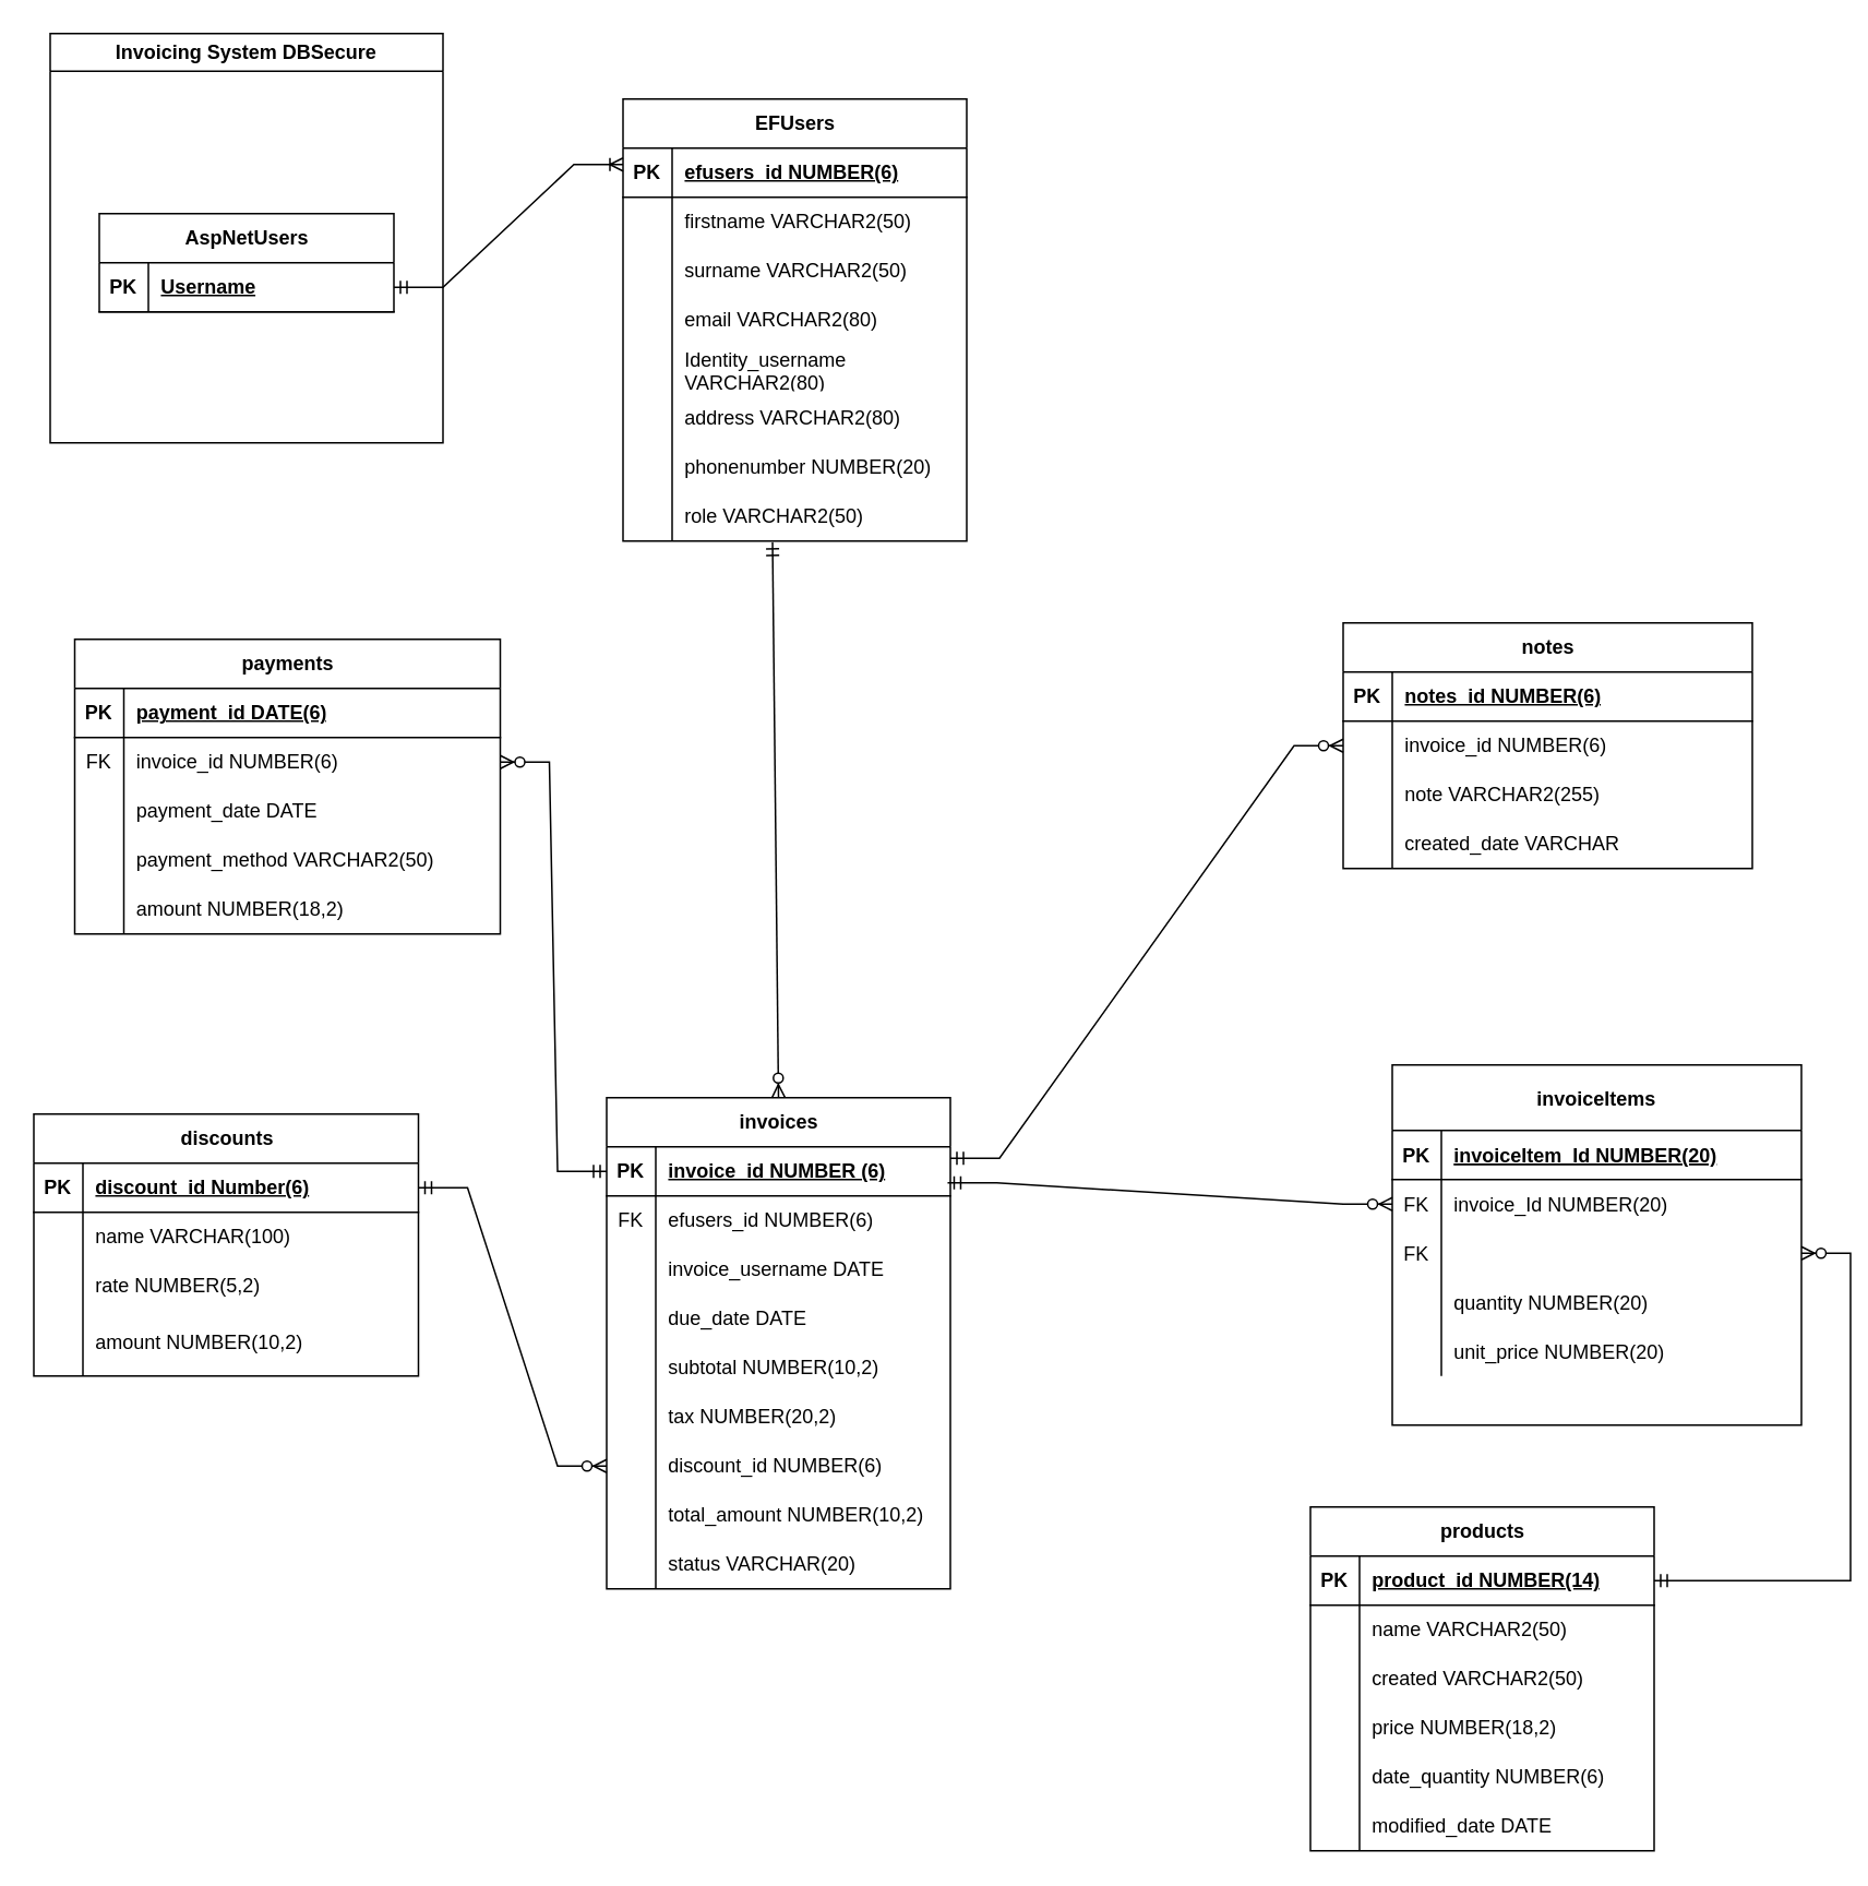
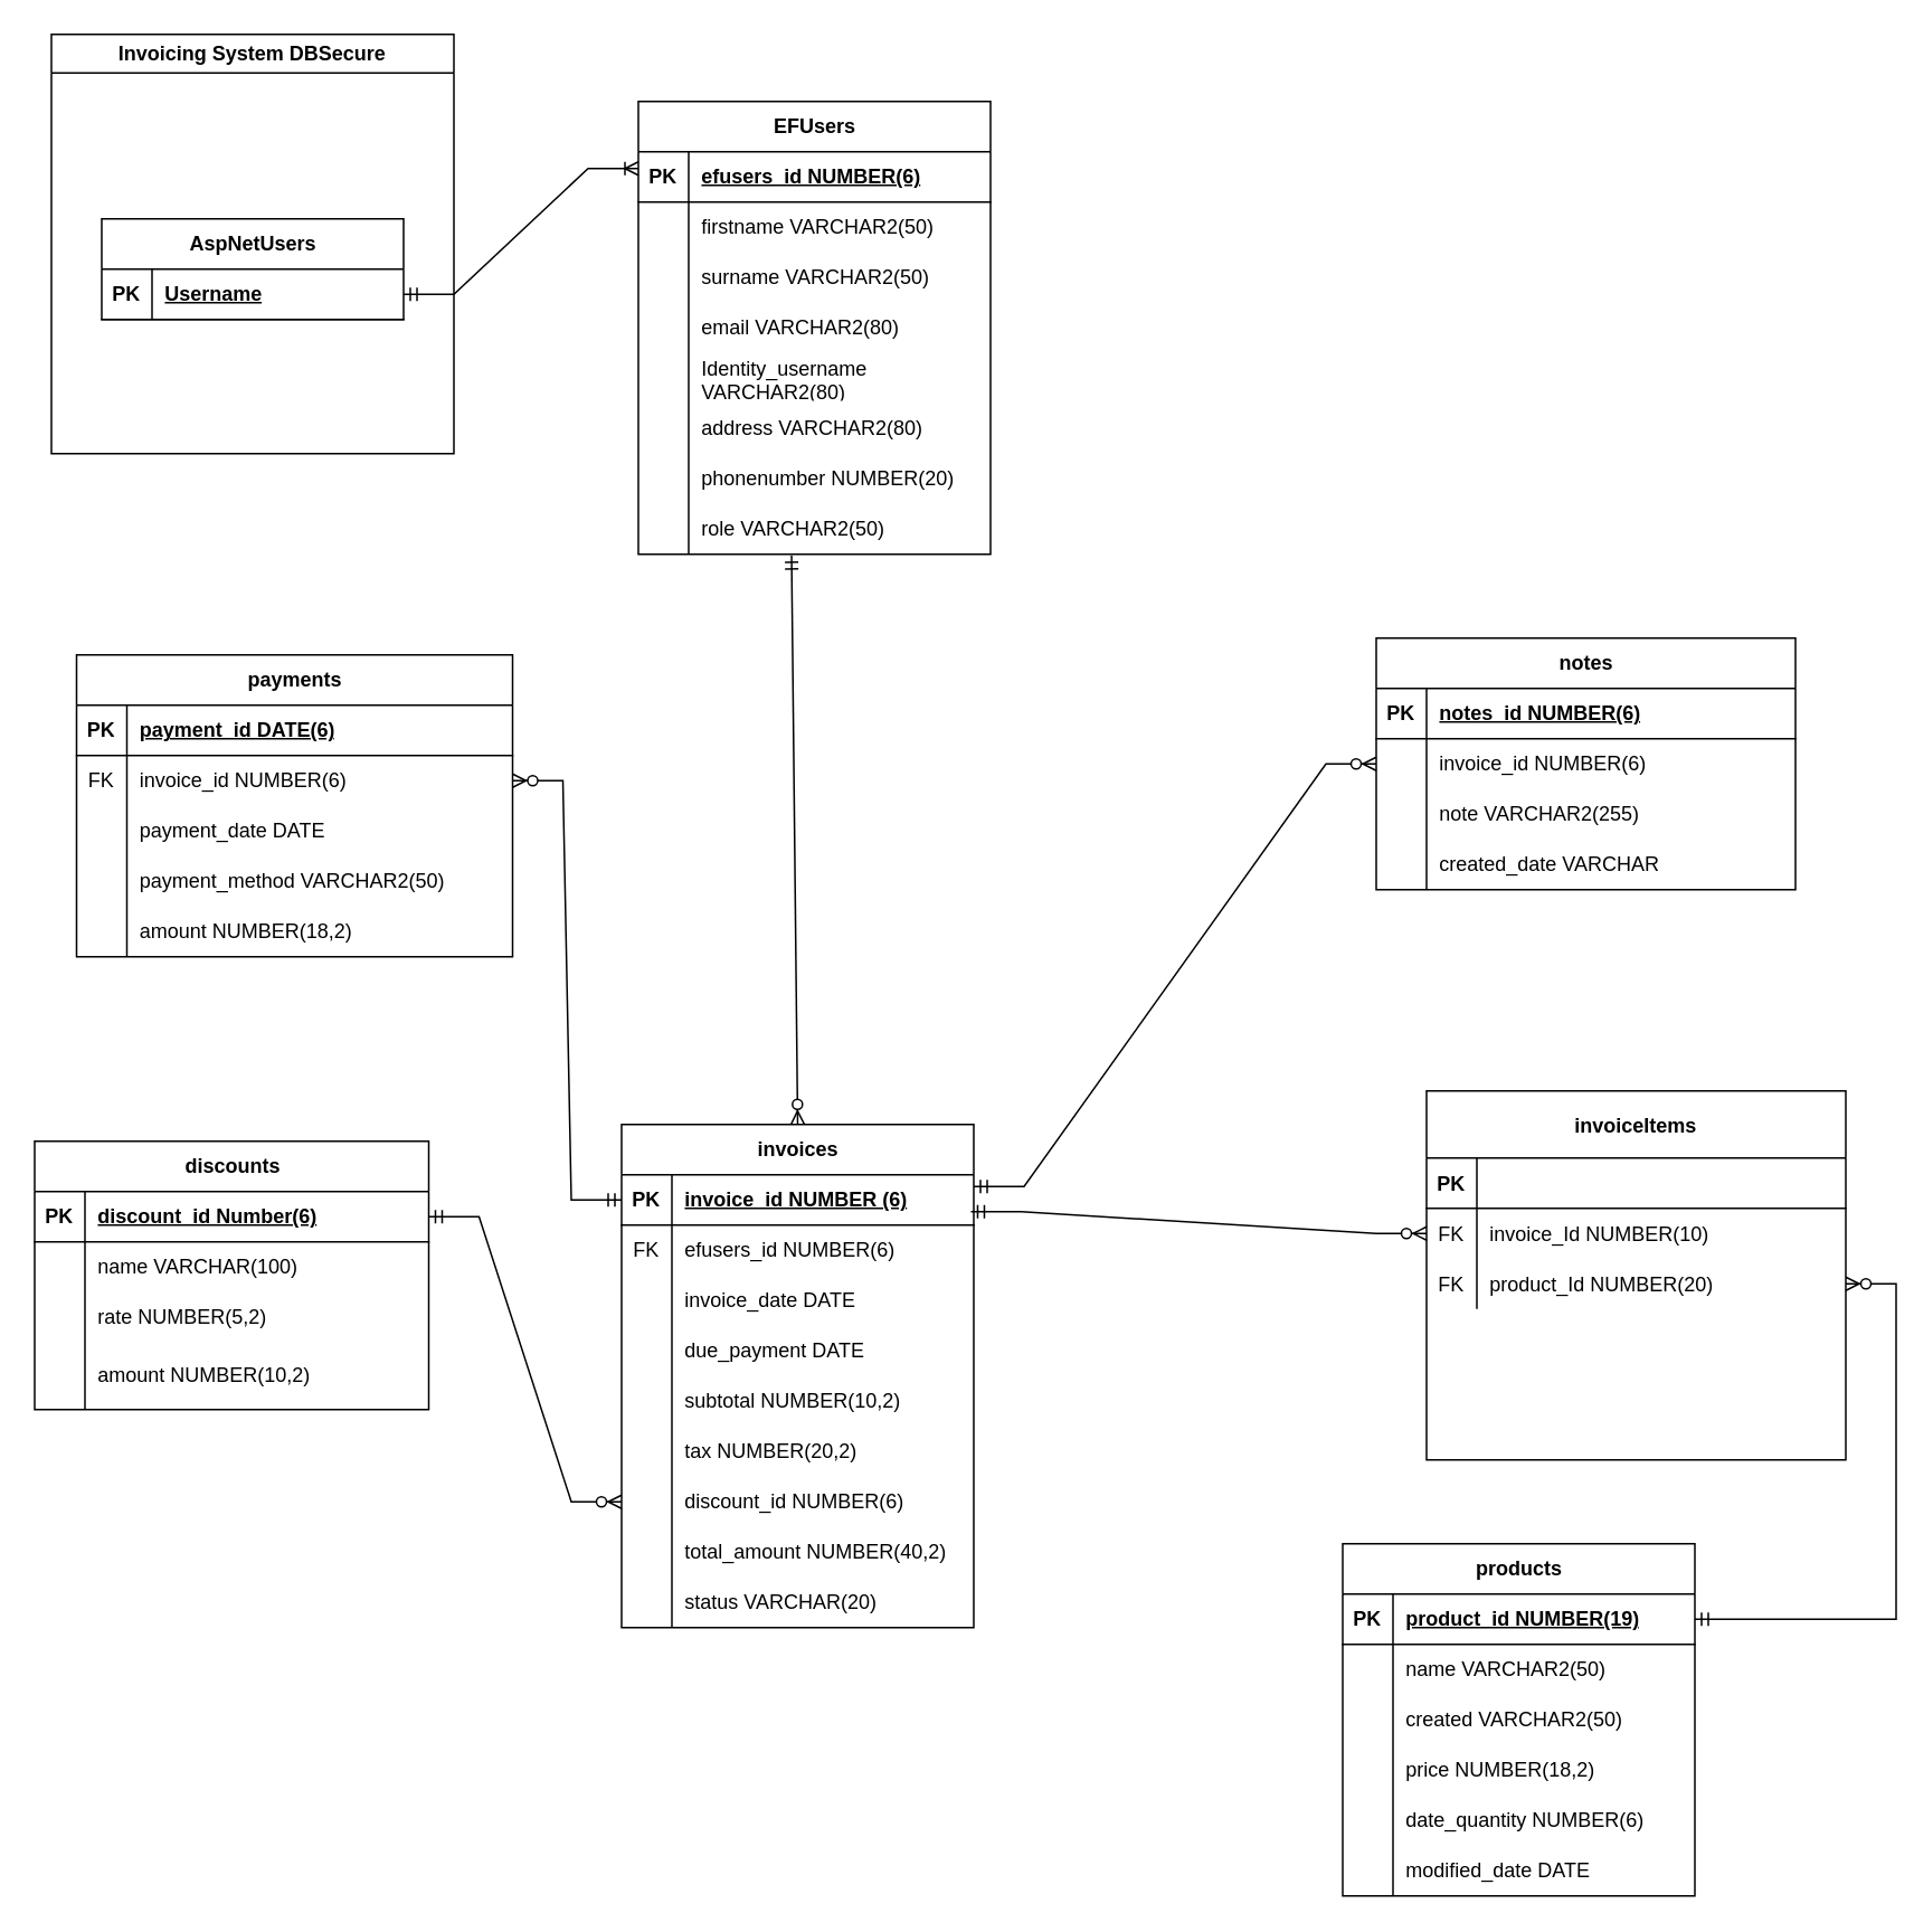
- <mxCell id="119" value="invoiceItem_Id NUMBER(20)" style="shape=partialRectangle;overflow=hidden;connectable=0;fillColor=none;top=0;left=0;bottom=0;right=0;align=left;spacingLeft=6;fontStyle=5;" parent="117" vertex="1"><mxGeometry x="30" width="220" height="30" as="geometry"><mxRectangle width="220" height="30" as="alternateBounds" /></mxGeometry></mxCell>
- <mxCell id="122" value="invoice_Id NUMBER(20)" style="shape=partialRectangle;overflow=hidden;connectable=0;fillColor=none;top=0;left=0;bottom=0;right=0;align=left;spacingLeft=6;" parent="120" vertex="1"><mxGeometry x="30" width="220" height="30" as="geometry"><mxRectangle width="220" height="30" as="alternateBounds" /></mxGeometry></mxCell>
+ <mxCell id="122" value="invoice_Id NUMBER(10)" style="shape=partialRectangle;overflow=hidden;connectable=0;fillColor=none;top=0;left=0;bottom=0;right=0;align=left;spacingLeft=6;" parent="120" vertex="1"><mxGeometry x="30" width="220" height="30" as="geometry"><mxRectangle width="220" height="30" as="alternateBounds" /></mxGeometry></mxCell>
+ <mxCell id="125" value="product_Id NUMBER(20)" style="shape=partialRectangle;overflow=hidden;connectable=0;fillColor=none;top=0;left=0;bottom=0;right=0;align=left;spacingLeft=6;" parent="123" vertex="1"><mxGeometry x="30" width="220" height="30" as="geometry"><mxRectangle width="220" height="30" as="alternateBounds" /></mxGeometry></mxCell>
- <mxCell id="84" value="invoice_username DATE" style="shape=partialRectangle;connectable=0;fillColor=none;top=0;left=0;bottom=0;right=0;align=left;spacingLeft=6;overflow=hidden;whiteSpace=wrap;html=1;" parent="82" vertex="1"><mxGeometry x="30" width="180" height="30" as="geometry"><mxRectangle width="180" height="30" as="alternateBounds" /></mxGeometry></mxCell>
+ <mxCell id="84" value="invoice_date DATE" style="shape=partialRectangle;connectable=0;fillColor=none;top=0;left=0;bottom=0;right=0;align=left;spacingLeft=6;overflow=hidden;whiteSpace=wrap;html=1;" parent="82" vertex="1"><mxGeometry x="30" width="180" height="30" as="geometry"><mxRectangle width="180" height="30" as="alternateBounds" /></mxGeometry></mxCell>
- <mxCell id="128" value="quantity NUMBER(20)" style="shape=partialRectangle;overflow=hidden;connectable=0;fillColor=none;top=0;left=0;bottom=0;right=0;align=left;spacingLeft=6;" parent="126" vertex="1"><mxGeometry x="30" width="220" height="30" as="geometry"><mxRectangle width="220" height="30" as="alternateBounds" /></mxGeometry></mxCell>
- <mxCell id="87" value="due_date DATE" style="shape=partialRectangle;connectable=0;fillColor=none;top=0;left=0;bottom=0;right=0;align=left;spacingLeft=6;overflow=hidden;whiteSpace=wrap;html=1;" parent="85" vertex="1"><mxGeometry x="30" width="180" height="30" as="geometry"><mxRectangle width="180" height="30" as="alternateBounds" /></mxGeometry></mxCell>
+ <mxCell id="87" value="due_payment DATE" style="shape=partialRectangle;connectable=0;fillColor=none;top=0;left=0;bottom=0;right=0;align=left;spacingLeft=6;overflow=hidden;whiteSpace=wrap;html=1;" parent="85" vertex="1"><mxGeometry x="30" width="180" height="30" as="geometry"><mxRectangle width="180" height="30" as="alternateBounds" /></mxGeometry></mxCell>
- <mxCell id="131" value="unit_price NUMBER(20)" style="shape=partialRectangle;overflow=hidden;connectable=0;fillColor=none;top=0;left=0;bottom=0;right=0;align=left;spacingLeft=6;" parent="129" vertex="1"><mxGeometry x="30" width="220" height="30" as="geometry"><mxRectangle width="220" height="30" as="alternateBounds" /></mxGeometry></mxCell>
- <mxCell id="99" value="total_amount NUMBER(10,2)" style="shape=partialRectangle;connectable=0;fillColor=none;top=0;left=0;bottom=0;right=0;align=left;spacingLeft=6;overflow=hidden;whiteSpace=wrap;html=1;" parent="97" vertex="1"><mxGeometry x="30" width="180" height="30" as="geometry"><mxRectangle width="180" height="30" as="alternateBounds" /></mxGeometry></mxCell>
+ <mxCell id="99" value="total_amount NUMBER(40,2)" style="shape=partialRectangle;connectable=0;fillColor=none;top=0;left=0;bottom=0;right=0;align=left;spacingLeft=6;overflow=hidden;whiteSpace=wrap;html=1;" parent="97" vertex="1"><mxGeometry x="30" width="180" height="30" as="geometry"><mxRectangle width="180" height="30" as="alternateBounds" /></mxGeometry></mxCell>
- <mxCell id="5" value="product_id NUMBER(14)" style="shape=partialRectangle;connectable=0;fillColor=none;top=0;left=0;bottom=0;right=0;align=left;spacingLeft=6;fontStyle=5;overflow=hidden;whiteSpace=wrap;html=1;" parent="3" vertex="1"><mxGeometry x="30" width="180" height="30" as="geometry"><mxRectangle width="180" height="30" as="alternateBounds" /></mxGeometry></mxCell>
+ <mxCell id="5" value="product_id NUMBER(19)" style="shape=partialRectangle;connectable=0;fillColor=none;top=0;left=0;bottom=0;right=0;align=left;spacingLeft=6;fontStyle=5;overflow=hidden;whiteSpace=wrap;html=1;" parent="3" vertex="1"><mxGeometry x="30" width="180" height="30" as="geometry"><mxRectangle width="180" height="30" as="alternateBounds" /></mxGeometry></mxCell>
